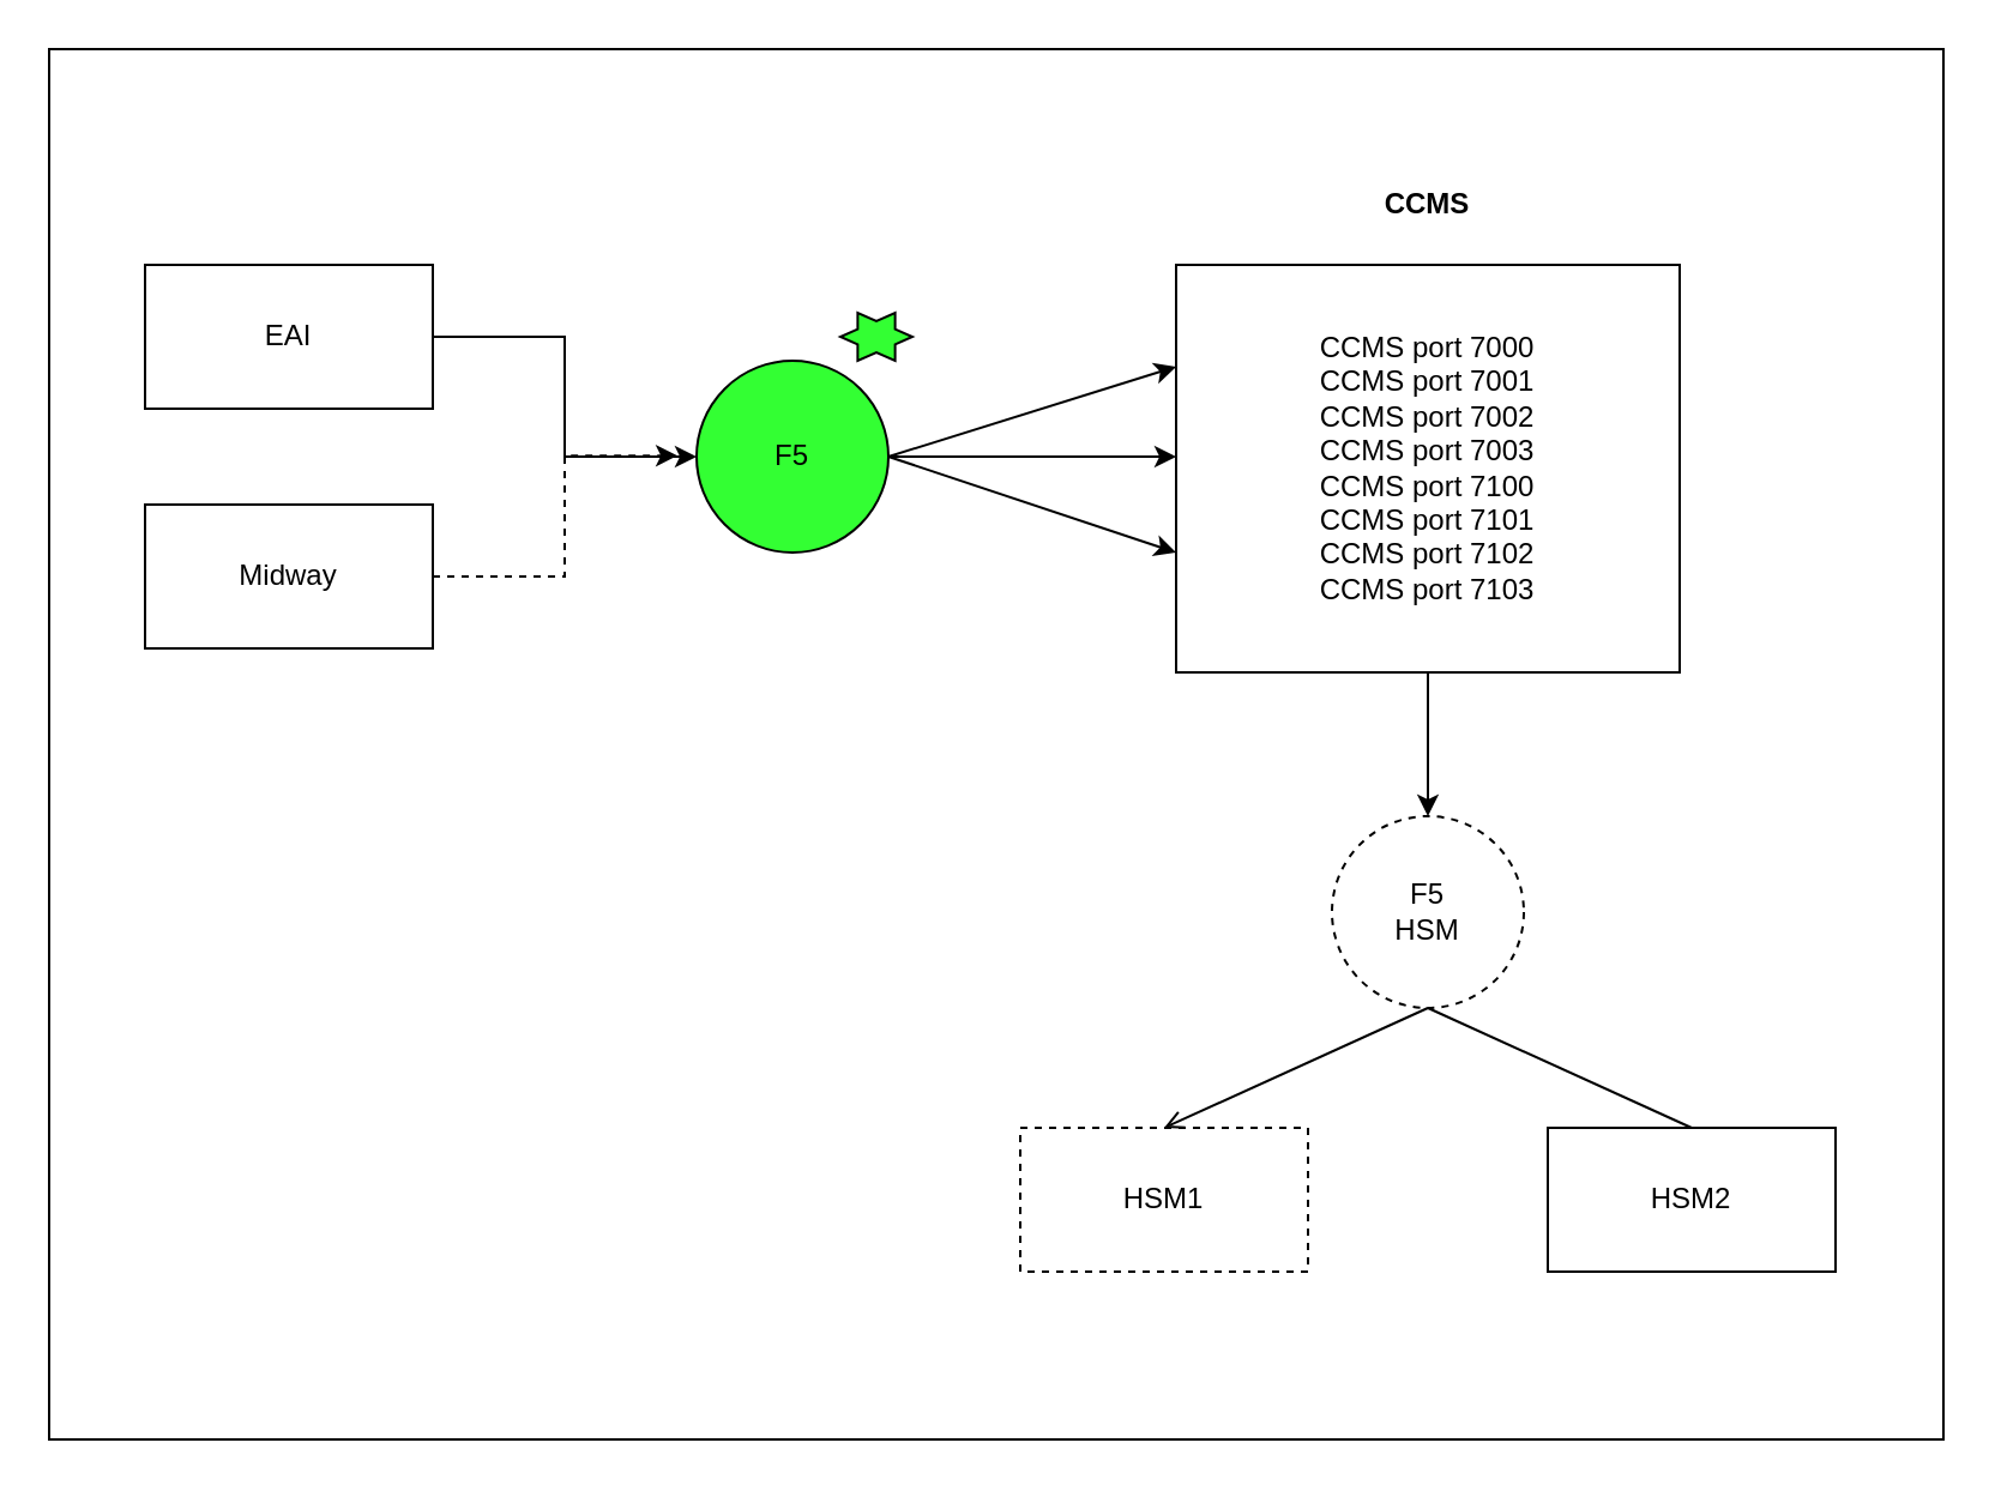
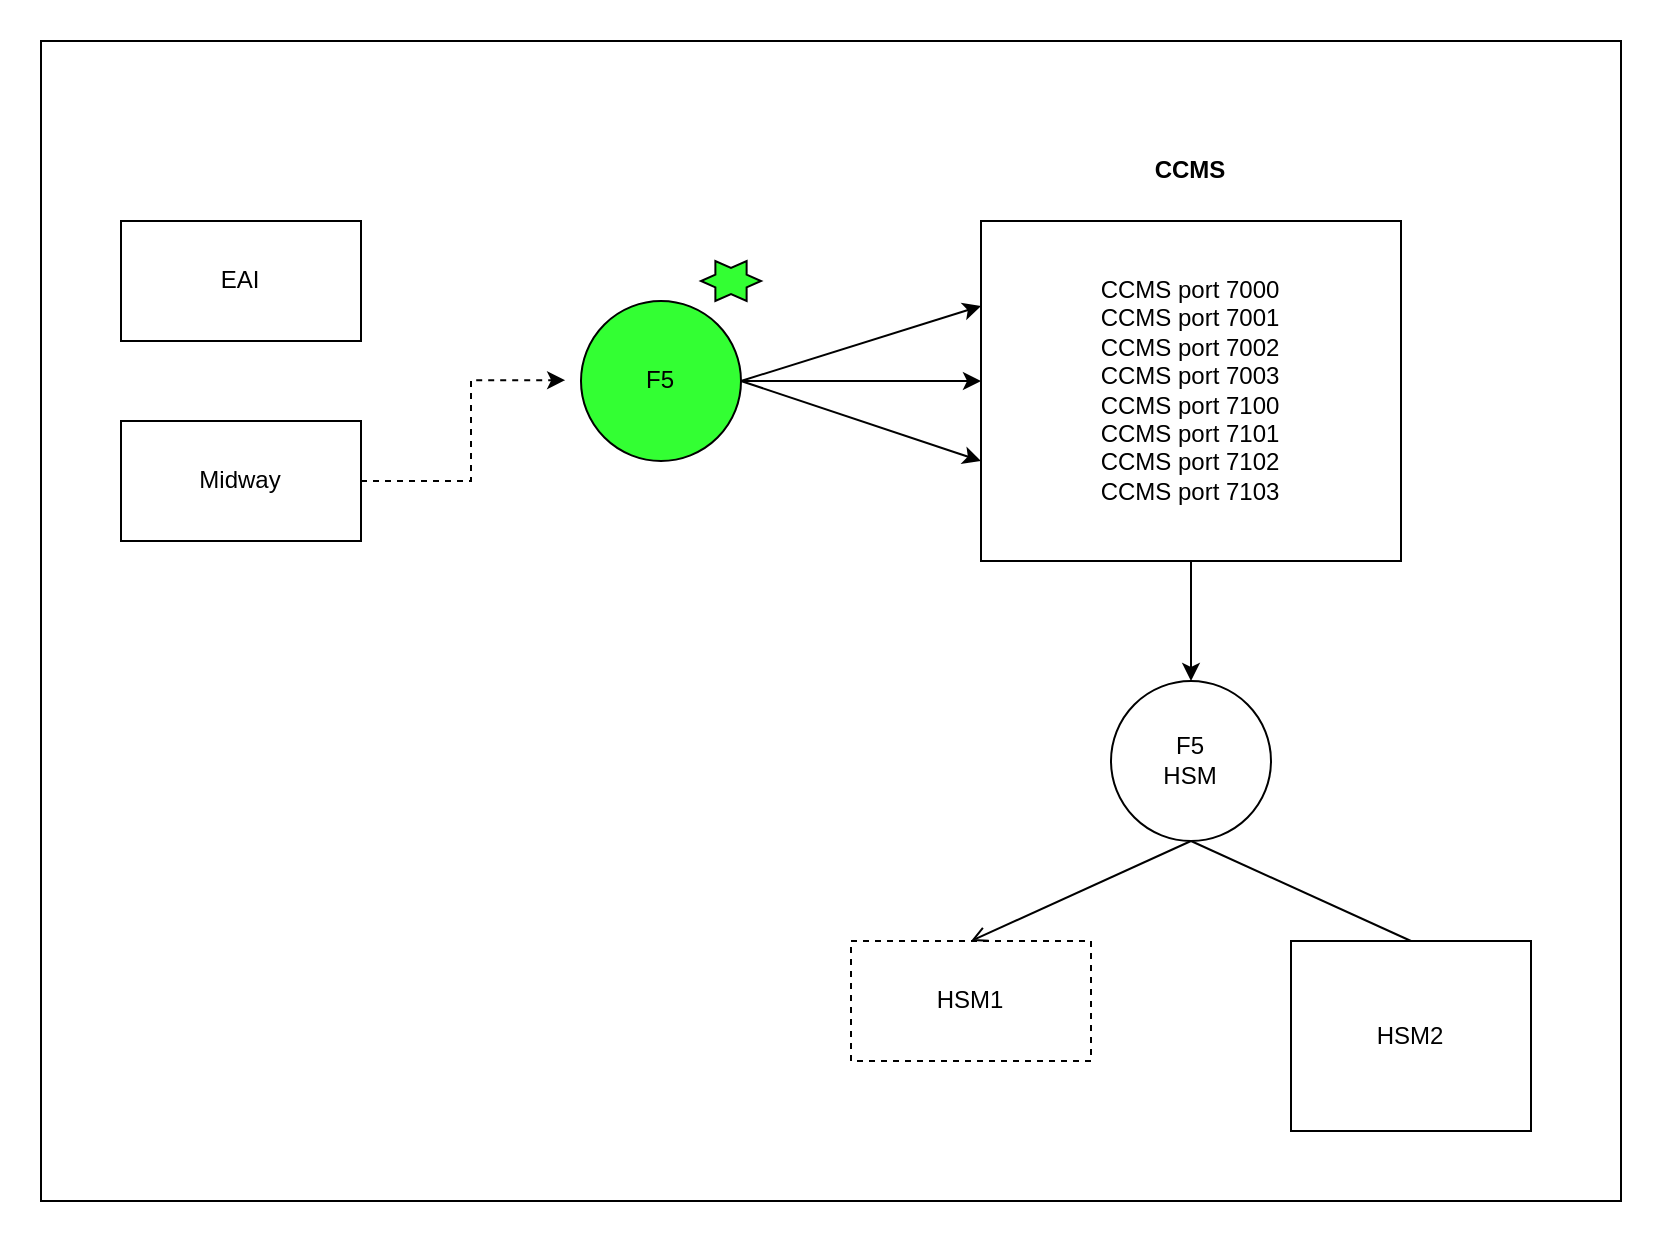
- <mxCell id="3" style="edgeStyle=orthogonalEdgeStyle;rounded=0;orthogonalLoop=1;jettySize=auto;html=1;" edge="1" parent="1" source="4" target="7"><mxGeometry relative="1" as="geometry" /></mxCell>
- <mxCell id="13" value="F5&lt;br&gt;HSM" style="ellipse;whiteSpace=wrap;html=1;aspect=fixed;dashed=1;" vertex="1" parent="1"><mxGeometry x="555" y="340" width="80" height="80" as="geometry" /></mxCell>
+ <mxCell id="13" value="F5&lt;br&gt;HSM" style="ellipse;whiteSpace=wrap;html=1;aspect=fixed;" vertex="1" parent="1"><mxGeometry x="555" y="340" width="80" height="80" as="geometry" /></mxCell>
- <mxCell id="15" value="HSM2" style="rounded=0;whiteSpace=wrap;html=1;" vertex="1" parent="1"><mxGeometry x="645" y="470" width="120" height="60" as="geometry" /></mxCell>
+ <mxCell id="15" value="HSM2" style="rounded=0;whiteSpace=wrap;html=1;" vertex="1" parent="1"><mxGeometry x="645" y="470" width="120" height="95" as="geometry" /></mxCell>
